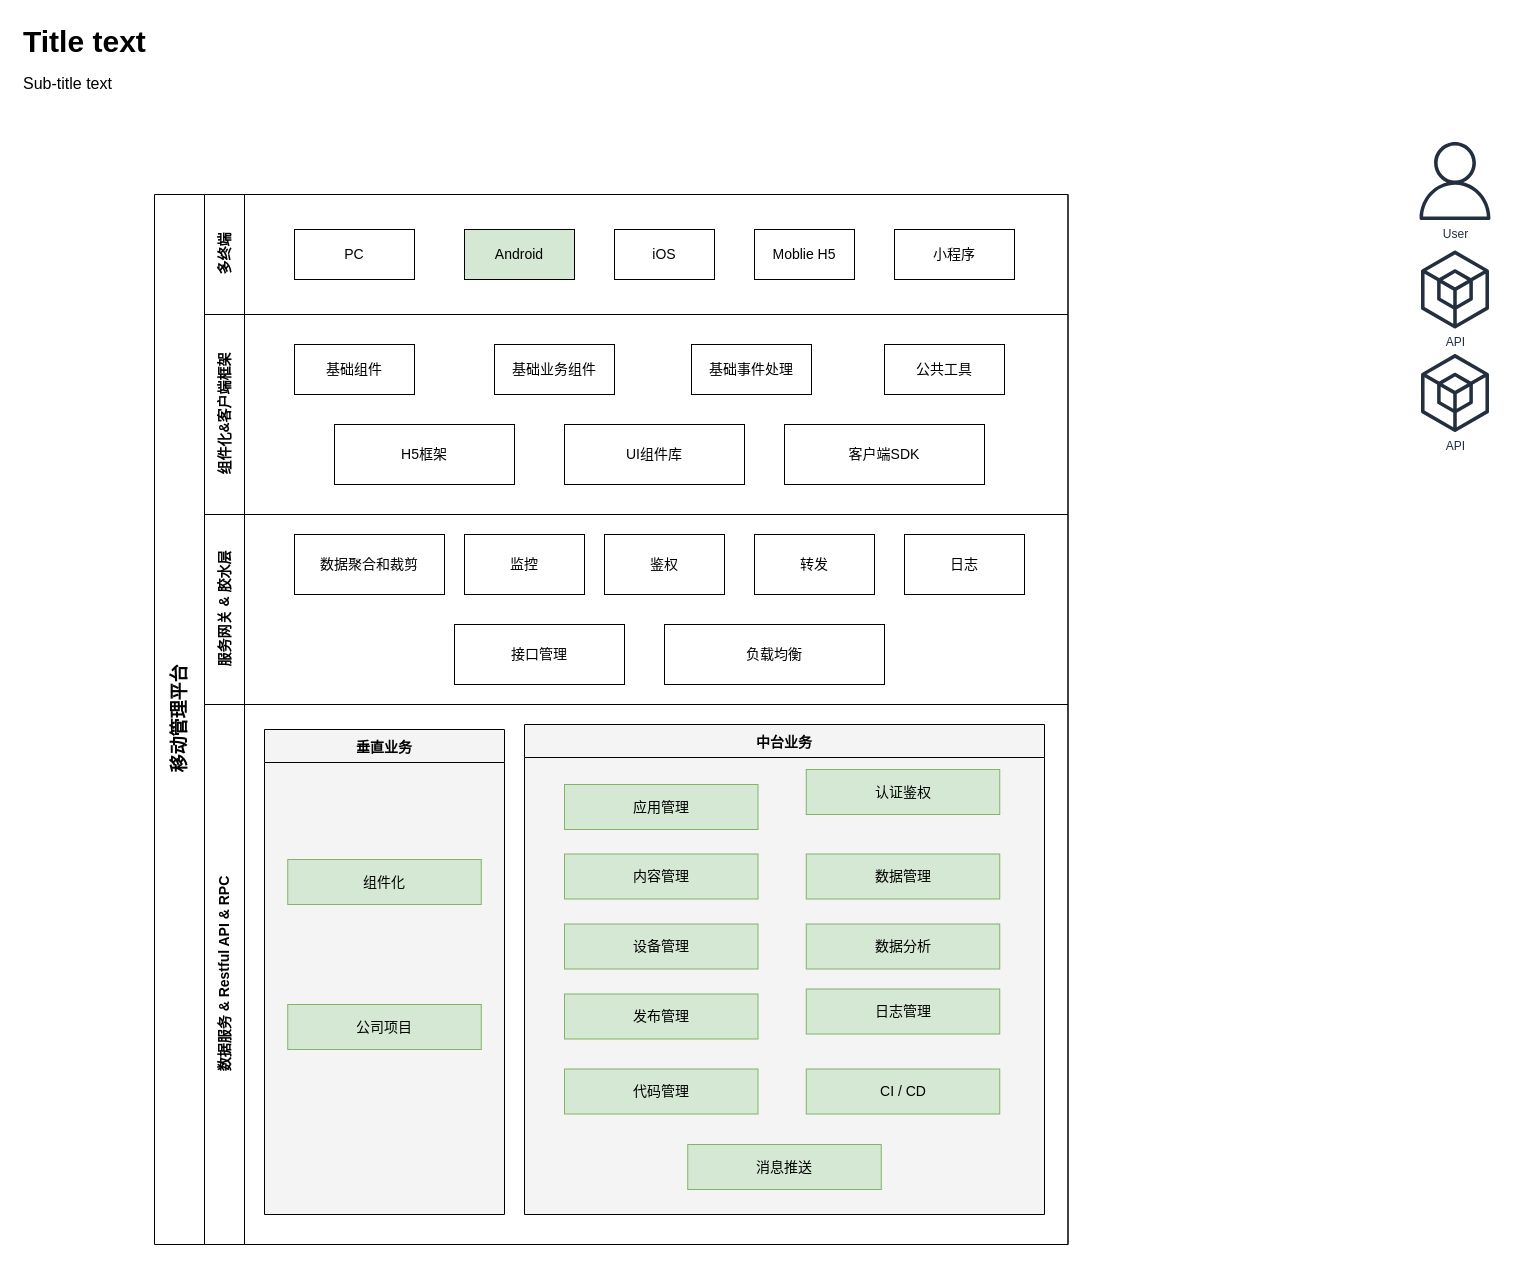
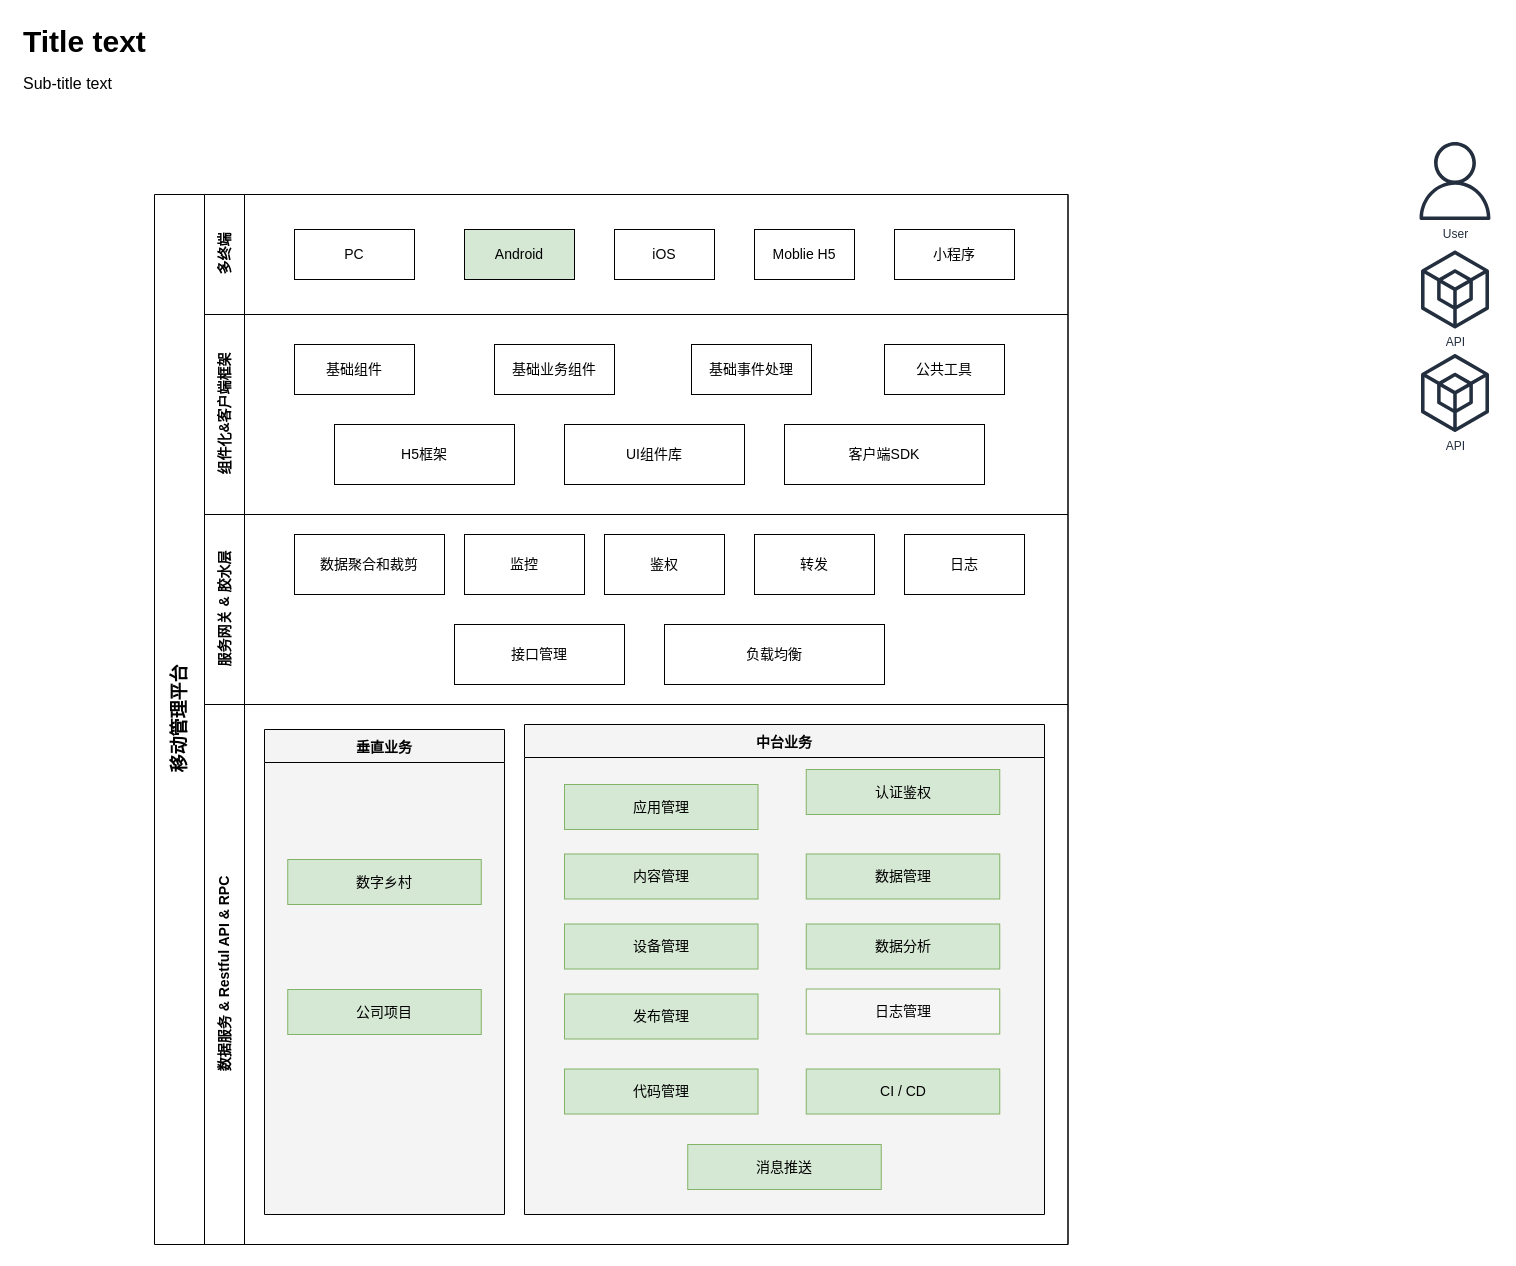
- <mxCell id="46" value="&lt;font style=&quot;font-size: 14px&quot;&gt;组件化&lt;/font&gt;" style="rounded=0;whiteSpace=wrap;html=1;fillColor=#d5e8d4;strokeColor=#82b366;" parent="45" vertex="1"><mxGeometry x="23.25" y="130" width="193.5" height="45" as="geometry" /></mxCell>
+ <mxCell id="46" value="&lt;font style=&quot;font-size: 14px&quot;&gt;数字乡村&lt;/font&gt;" style="rounded=0;whiteSpace=wrap;html=1;fillColor=#d5e8d4;strokeColor=#82b366;" parent="45" vertex="1"><mxGeometry x="23.25" y="130" width="193.5" height="45" as="geometry" /></mxCell>
- <mxCell id="41" value="日志管理" style="rounded=0;whiteSpace=wrap;html=1;fillColor=#d5e8d4;strokeColor=#82b366;fontSize=14;" vertex="1" parent="33"><mxGeometry x="281.75" y="264.5" width="193.5" height="45" as="geometry" /></mxCell>
+ <mxCell id="41" value="日志管理" style="rounded=0;whiteSpace=wrap;html=1;fillColor=#f5f5f5;strokeColor=#82b366;fontSize=14;" vertex="1" parent="33"><mxGeometry x="281.75" y="264.5" width="193.5" height="45" as="geometry" /></mxCell>
- <mxCell id="47" value="&lt;font style=&quot;font-size: 14px&quot;&gt;公司项目&lt;/font&gt;" style="rounded=0;whiteSpace=wrap;html=1;fillColor=#d5e8d4;strokeColor=#82b366;" parent="45" vertex="1"><mxGeometry x="23.25" y="275" width="193.5" height="45" as="geometry" /></mxCell>
+ <mxCell id="47" value="&lt;font style=&quot;font-size: 14px&quot;&gt;公司项目&lt;/font&gt;" style="rounded=0;whiteSpace=wrap;html=1;fillColor=#d5e8d4;strokeColor=#82b366;" parent="45" vertex="1"><mxGeometry x="23.25" y="260" width="193.5" height="45" as="geometry" /></mxCell>
